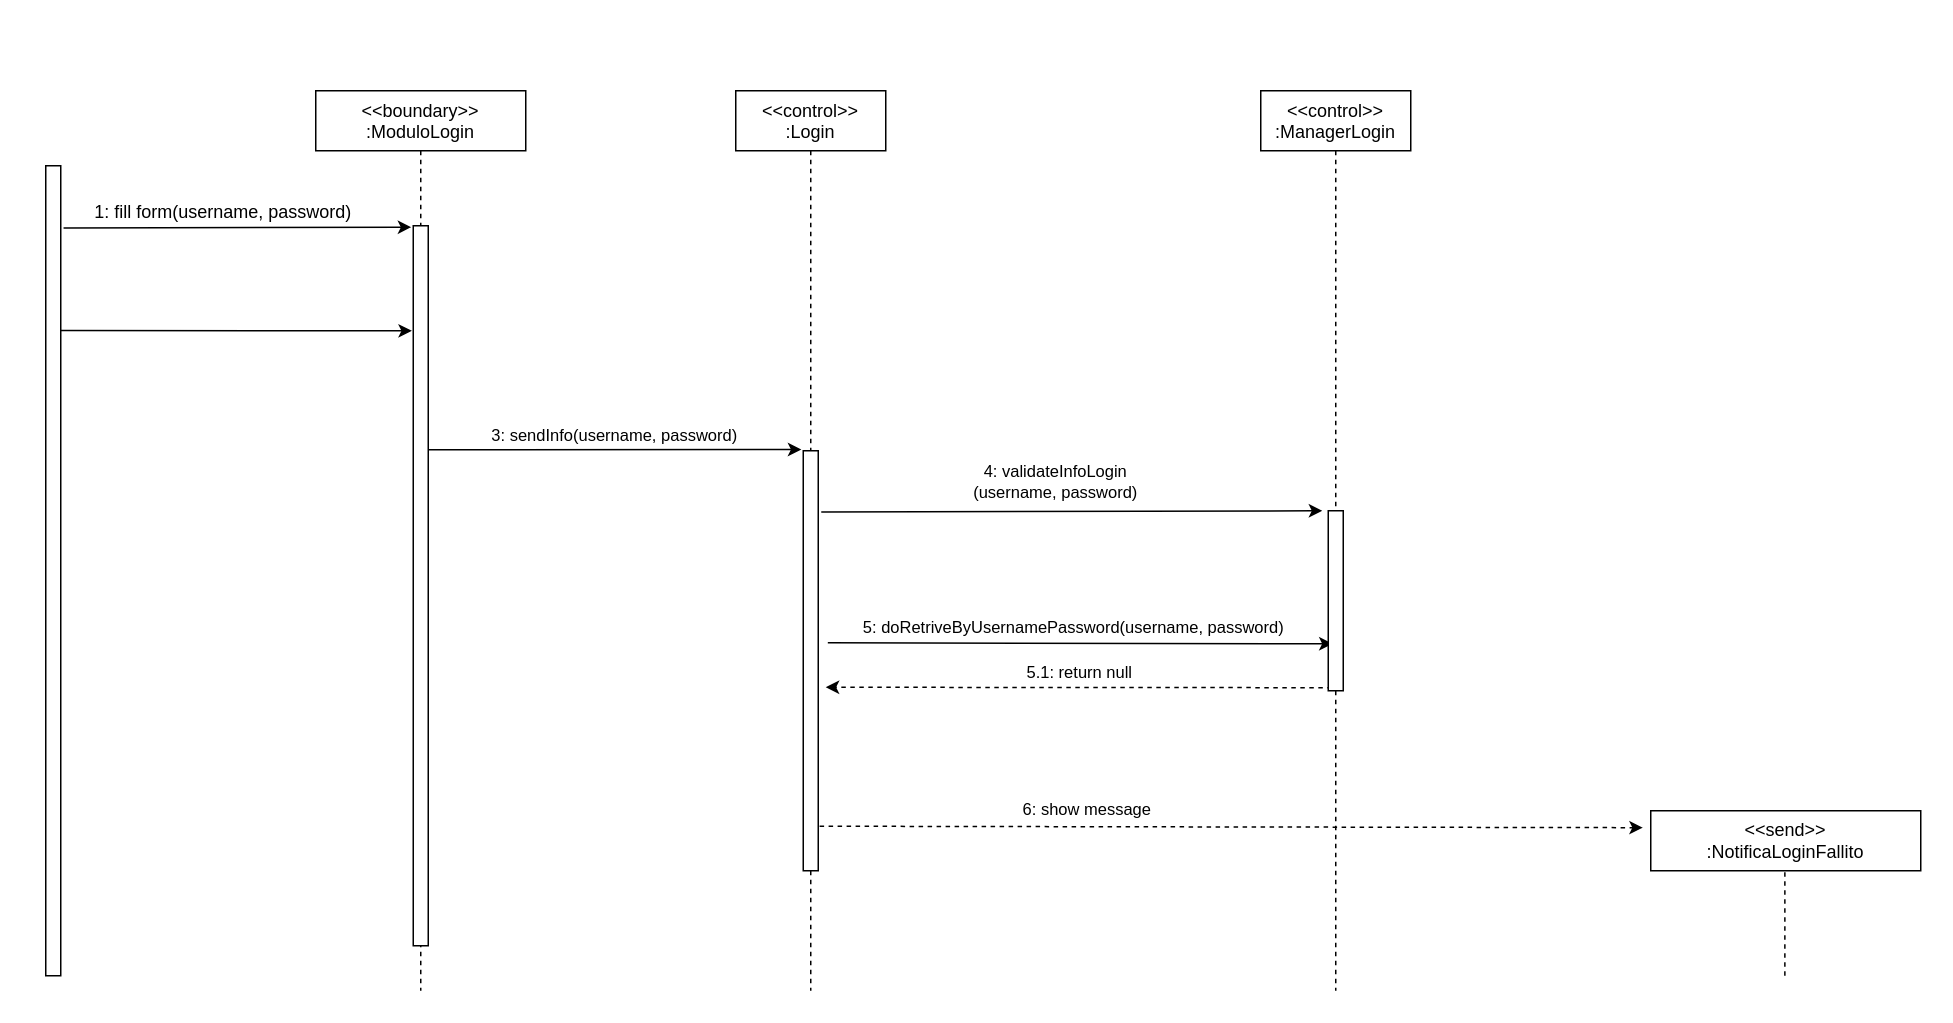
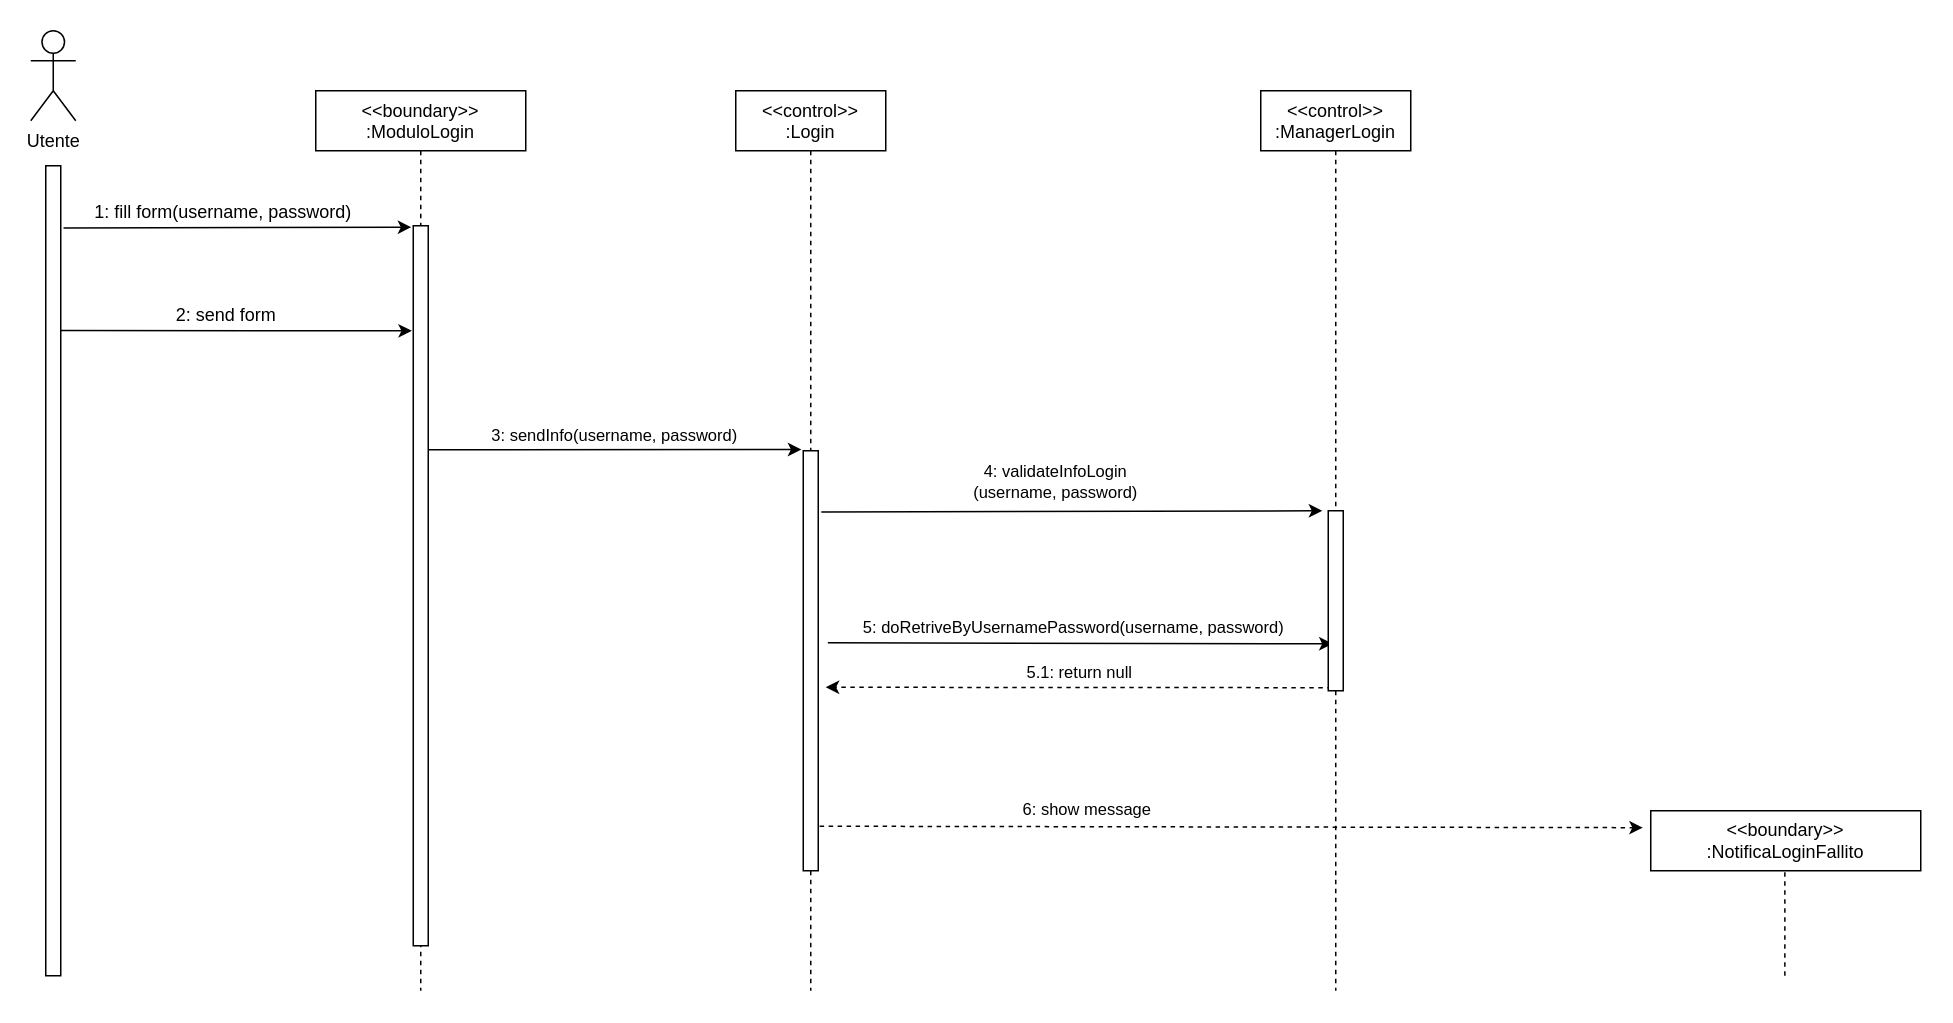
+ <mxCell id="6" value="Utente" style="shape=umlActor;verticalLabelPosition=bottom;verticalAlign=top;html=1;outlineConnect=0;" parent="1" vertex="1"><mxGeometry x="20" y="20" width="30" height="60" as="geometry" /></mxCell>
+ <mxCell id="14" value="2: send form" style="text;html=1;align=center;verticalAlign=middle;resizable=0;points=[];autosize=1;" parent="1" vertex="1"><mxGeometry x="110" y="200" width="80" height="20" as="geometry" /></mxCell>
- <mxCell id="13" value="&amp;lt;&amp;lt;send&amp;gt;&amp;gt;&lt;br&gt;:NotificaLoginFallito" style="rounded=0;whiteSpace=wrap;html=1;" parent="1" vertex="1"><mxGeometry x="1100" y="540" width="180" height="40" as="geometry" /></mxCell>
+ <mxCell id="13" value="&amp;lt;&amp;lt;boundary&amp;gt;&amp;gt;&lt;br&gt;:NotificaLoginFallito" style="rounded=0;whiteSpace=wrap;html=1;" parent="1" vertex="1"><mxGeometry x="1100" y="540" width="180" height="40" as="geometry" /></mxCell>
